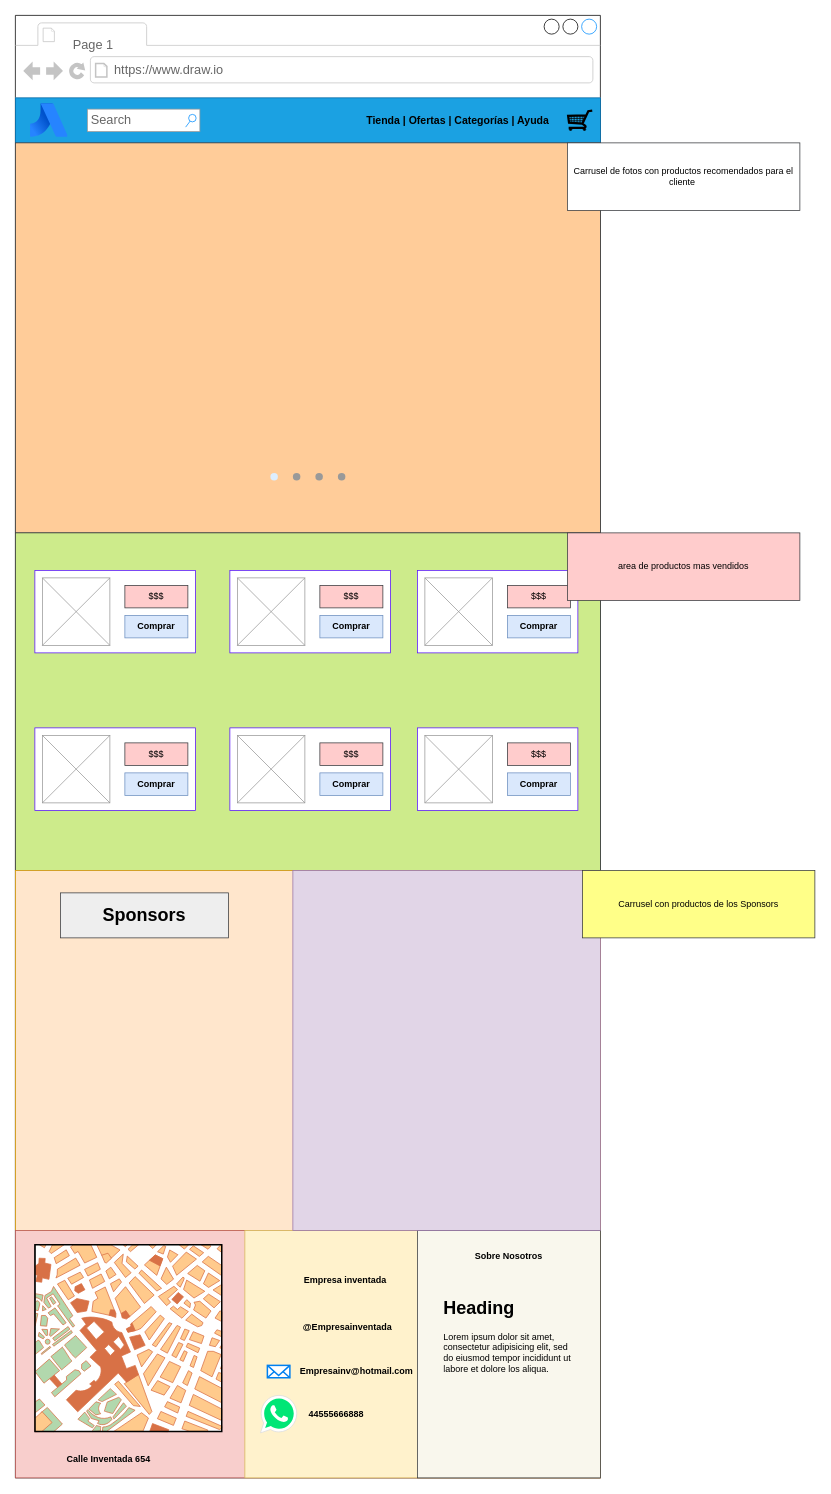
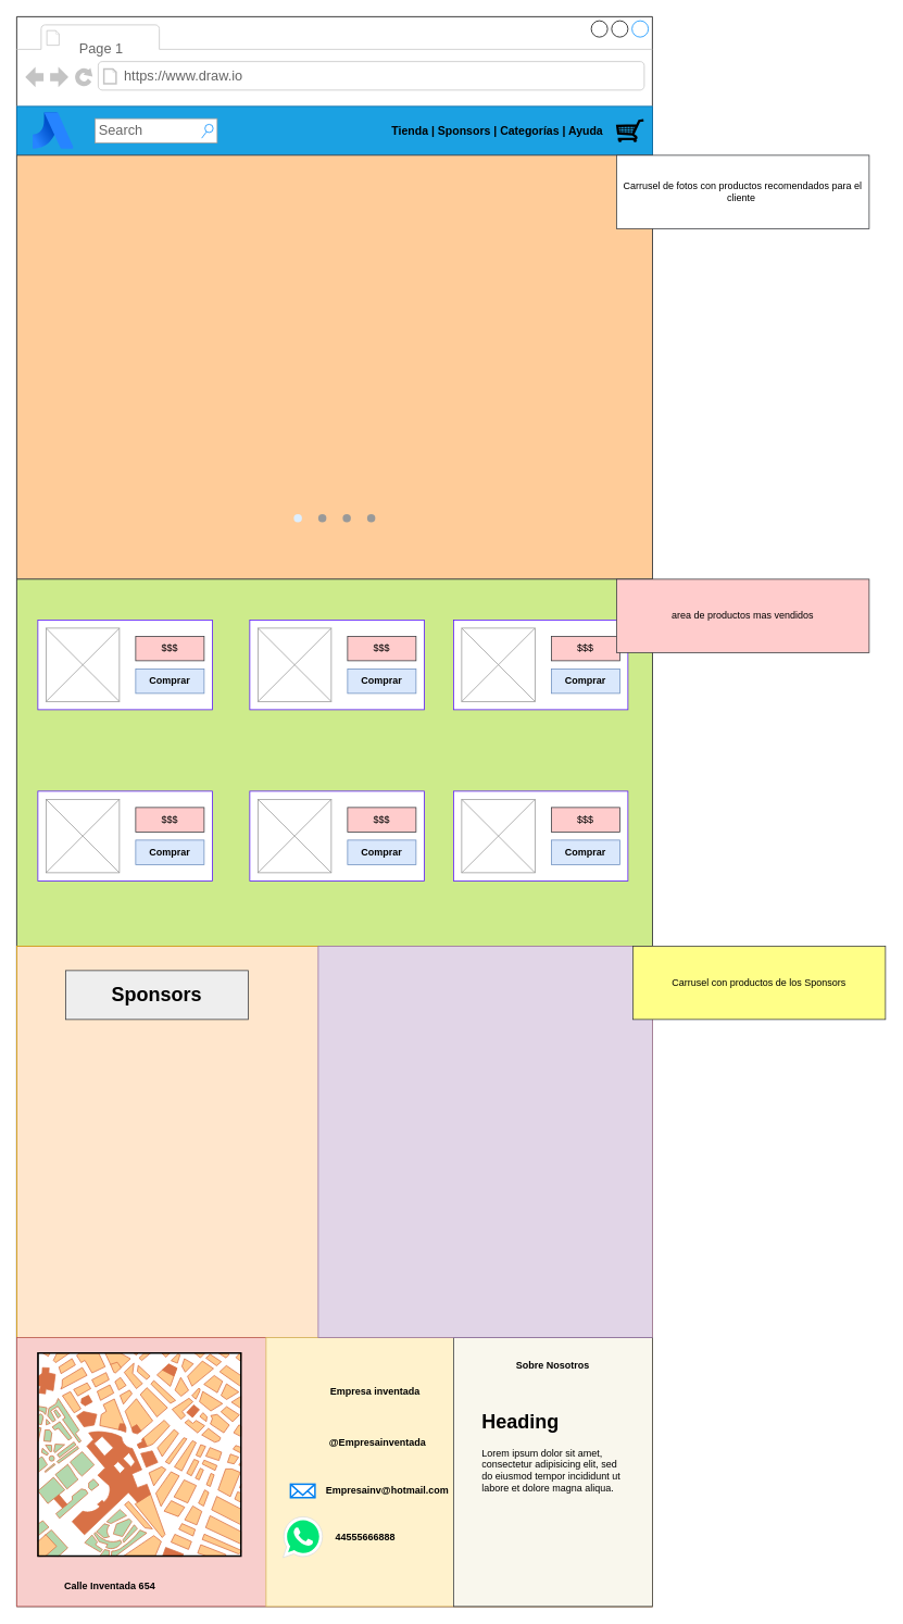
- <mxCell id="43" value="&lt;h3 style=&quot;color: rgb(255, 255, 255);&quot;&gt;&lt;font color=&quot;#000000&quot;&gt;Tienda | Ofertas | Categorías | Ayuda&lt;/font&gt;&lt;/h3&gt;" style="text;html=1;strokeColor=none;fillColor=none;align=center;verticalAlign=middle;whiteSpace=wrap;rounded=0;" parent="2" vertex="1"><mxGeometry x="430" y="121.88" width="320" height="36.25" as="geometry" /></mxCell>
+ <mxCell id="43" value="&lt;h3 style=&quot;color: rgb(255, 255, 255);&quot;&gt;&lt;font color=&quot;#000000&quot;&gt;Tienda | Sponsors | Categorías | Ayuda&lt;/font&gt;&lt;/h3&gt;" style="text;html=1;strokeColor=none;fillColor=none;align=center;verticalAlign=middle;whiteSpace=wrap;rounded=0;" parent="2" vertex="1"><mxGeometry x="430" y="121.88" width="320" height="36.25" as="geometry" /></mxCell>
- <mxCell id="55" value="&lt;h1&gt;Heading&lt;/h1&gt;&lt;p&gt;Lorem ipsum dolor sit amet, consectetur adipisicing elit, sed do eiusmod tempor incididunt ut labore et dolore los aliqua.&lt;/p&gt;" style="text;html=1;strokeColor=none;fillColor=none;spacing=5;spacingTop=-20;whiteSpace=wrap;overflow=hidden;rounded=0;" parent="2" vertex="1"><mxGeometry x="566" y="1704" width="190" height="120" as="geometry" /></mxCell>
+ <mxCell id="55" value="&lt;h1&gt;Heading&lt;/h1&gt;&lt;p&gt;Lorem ipsum dolor sit amet, consectetur adipisicing elit, sed do eiusmod tempor incididunt ut labore et dolore magna aliqua.&lt;/p&gt;" style="text;html=1;strokeColor=none;fillColor=none;spacing=5;spacingTop=-20;whiteSpace=wrap;overflow=hidden;rounded=0;" parent="2" vertex="1"><mxGeometry x="566" y="1704" width="190" height="120" as="geometry" /></mxCell>
- <mxCell id="59" value="&lt;b&gt;Calle Inventada 654&lt;/b&gt;" style="text;html=1;strokeColor=none;fillColor=none;align=center;verticalAlign=middle;whiteSpace=wrap;rounded=0;" parent="2" vertex="1"><mxGeometry x="64.5" y="1910" width="119" height="30" as="geometry" /></mxCell>
+ <mxCell id="59" value="&lt;b&gt;Calle Inventada 654&lt;/b&gt;" style="text;html=1;strokeColor=none;fillColor=none;align=center;verticalAlign=middle;whiteSpace=wrap;rounded=0;" parent="2" vertex="1"><mxGeometry x="54.5" y="1910" width="119" height="30" as="geometry" /></mxCell>
